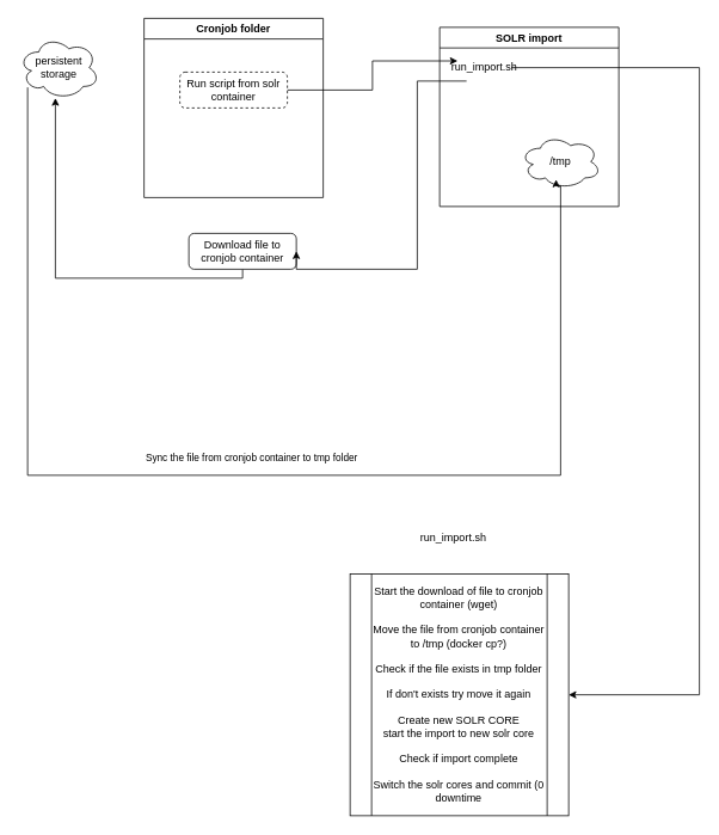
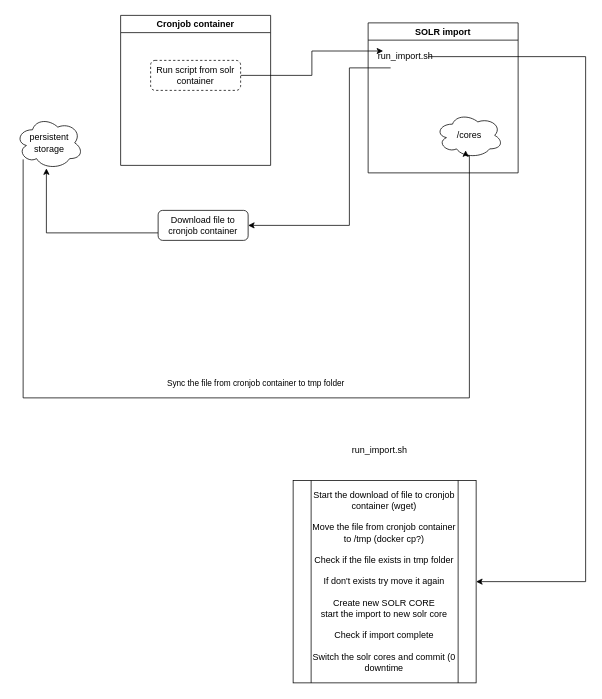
- <mxCell id="7" value="Cronjob folder" style="swimlane;" vertex="1" parent="1"><mxGeometry x="160" y="20" width="200" height="200" as="geometry" /></mxCell>
+ <mxCell id="7" value="Cronjob container" style="swimlane;" vertex="1" parent="1"><mxGeometry x="160" y="20" width="200" height="200" as="geometry" /></mxCell>
- <mxCell id="11" value="persistent storage" style="ellipse;shape=cloud;whiteSpace=wrap;html=1;" vertex="1" parent="1"><mxGeometry x="20" y="40" width="90" height="70" as="geometry" /></mxCell>
+ <mxCell id="11" value="persistent storage" style="ellipse;shape=cloud;whiteSpace=wrap;html=1;" vertex="1" parent="1"><mxGeometry x="20" y="155" width="90" height="70" as="geometry" /></mxCell>
- <mxCell id="6" value="/tmp" style="ellipse;shape=cloud;whiteSpace=wrap;html=1;" vertex="1" parent="4"><mxGeometry x="90" y="120" width="90" height="60" as="geometry" /></mxCell>
+ <mxCell id="6" value="/cores" style="ellipse;shape=cloud;whiteSpace=wrap;html=1;" vertex="1" parent="4"><mxGeometry x="90" y="120" width="90" height="60" as="geometry" /></mxCell>
- <mxCell id="3" value="Download file to cronjob container" style="rounded=1;whiteSpace=wrap;html=1;fontSize=12;glass=0;strokeWidth=1;shadow=0;" parent="1" vertex="1"><mxGeometry x="210" y="260" width="120" height="40" as="geometry" /></mxCell>
+ <mxCell id="3" value="Download file to cronjob container" style="rounded=1;whiteSpace=wrap;html=1;fontSize=12;glass=0;strokeWidth=1;shadow=0;" parent="1" vertex="1"><mxGeometry x="210" y="280" width="120" height="40" as="geometry" /></mxCell>
